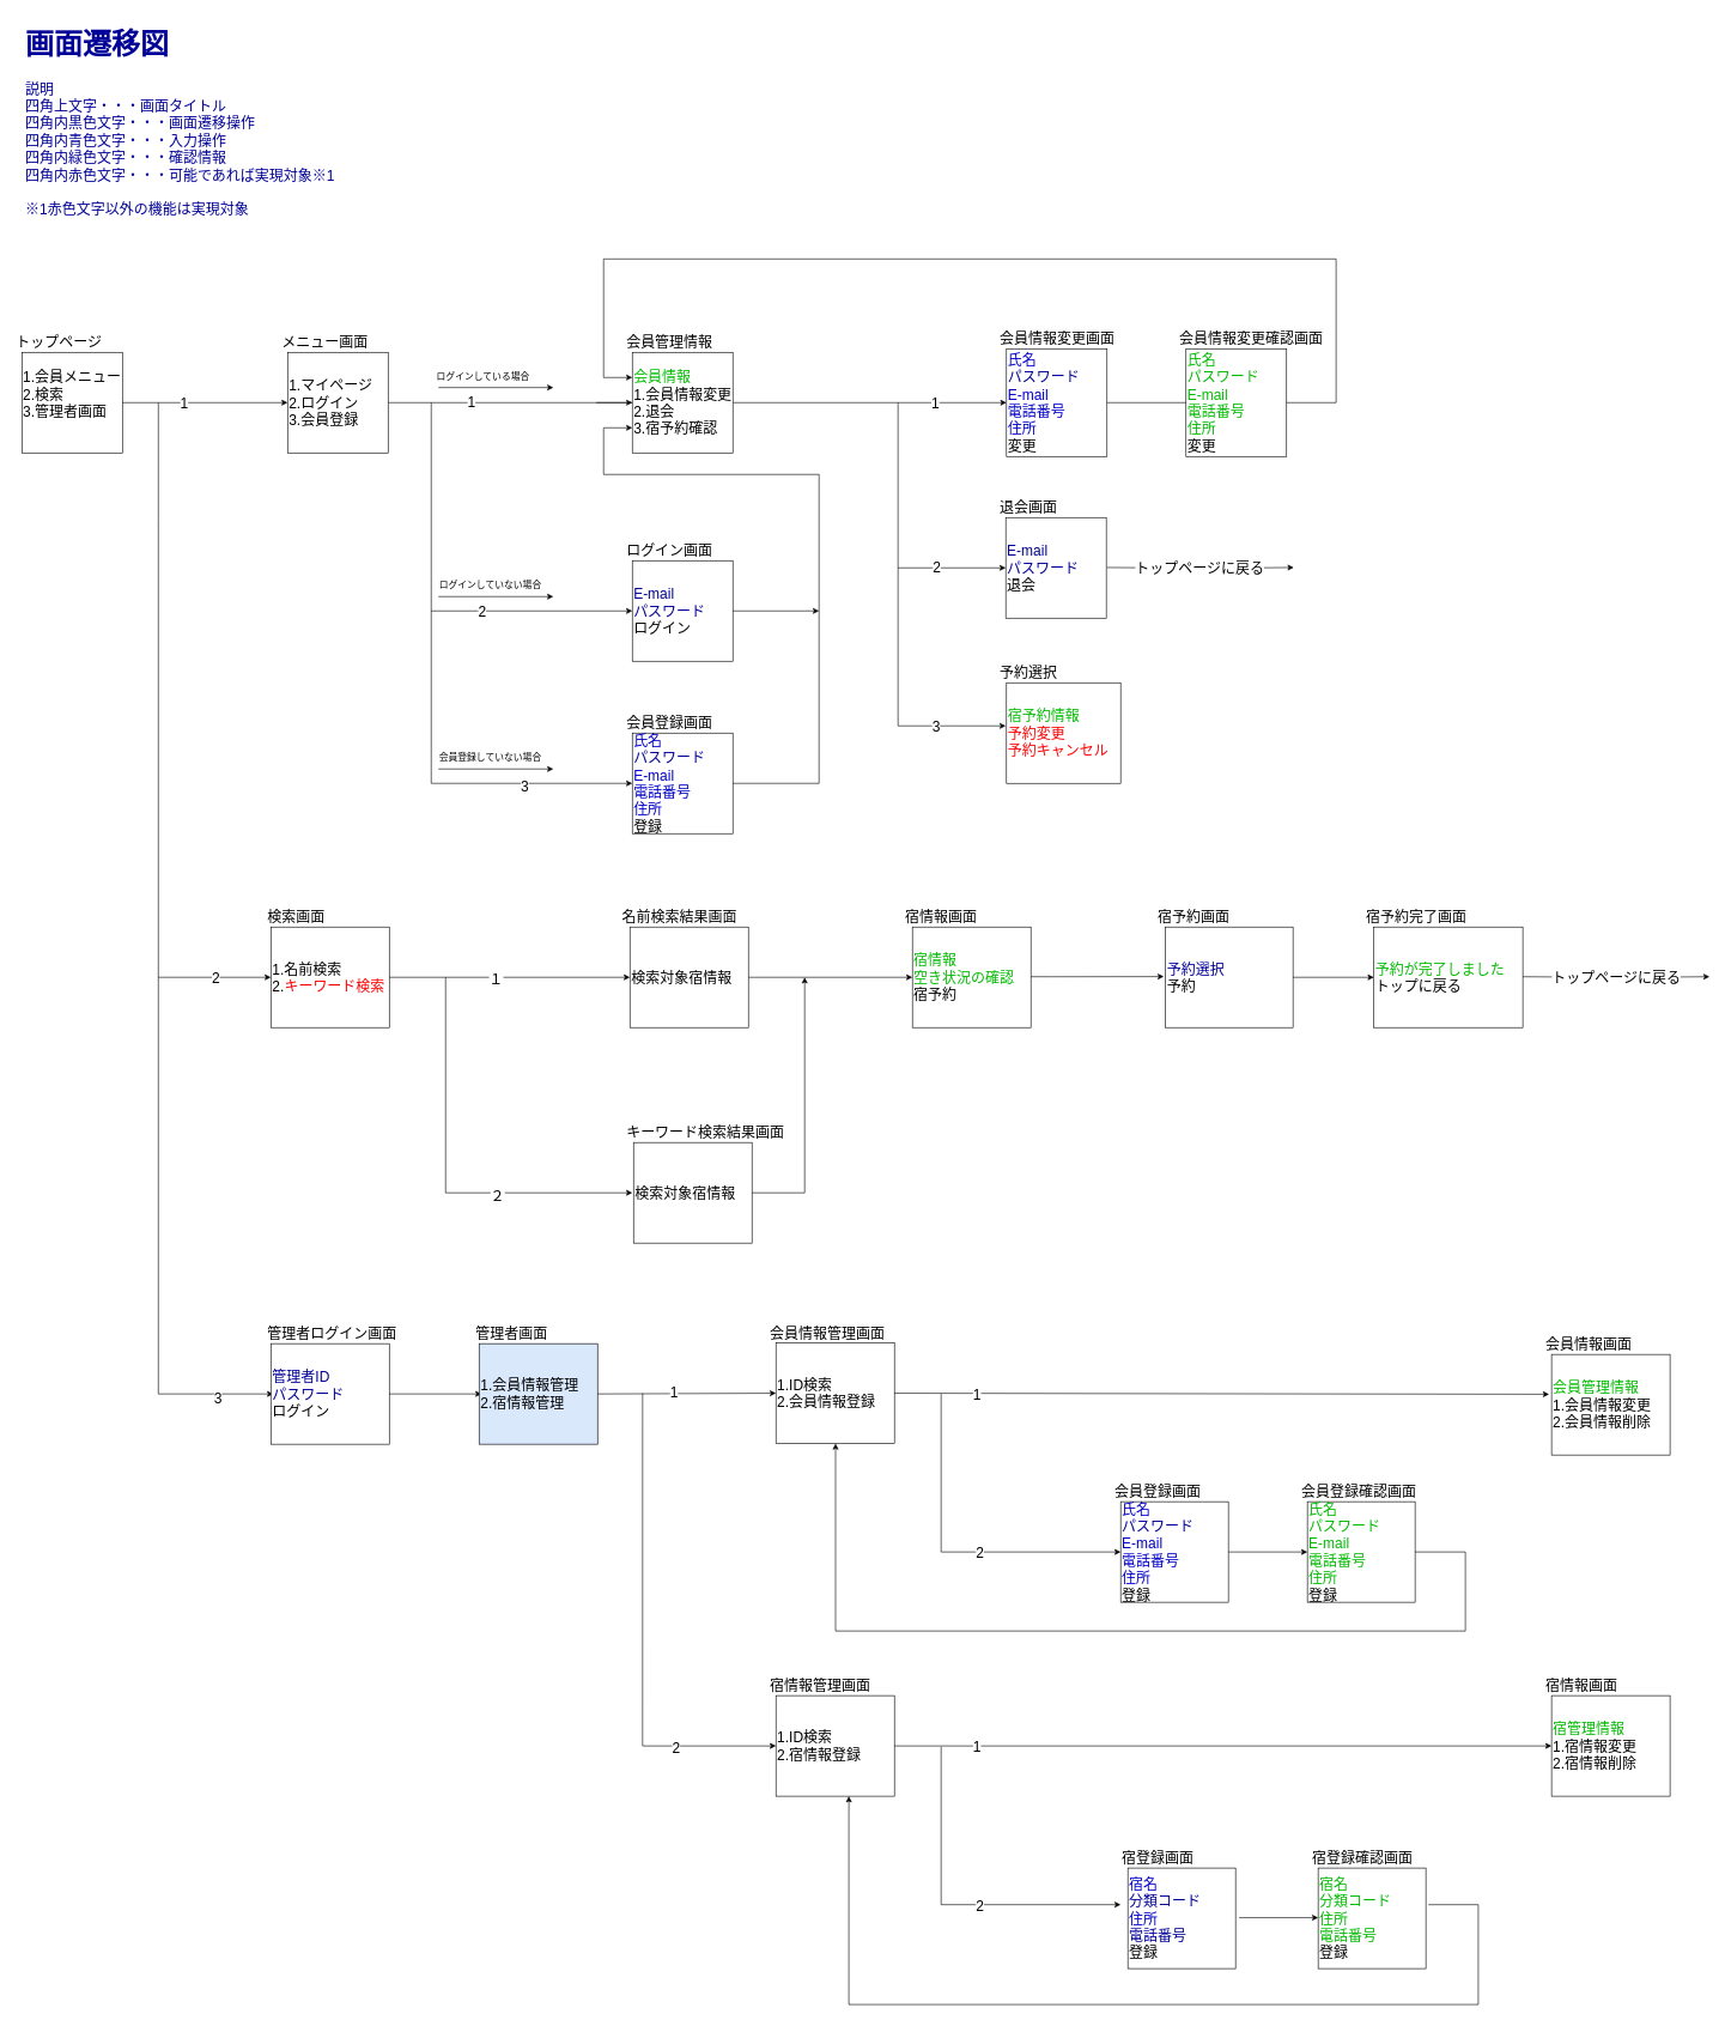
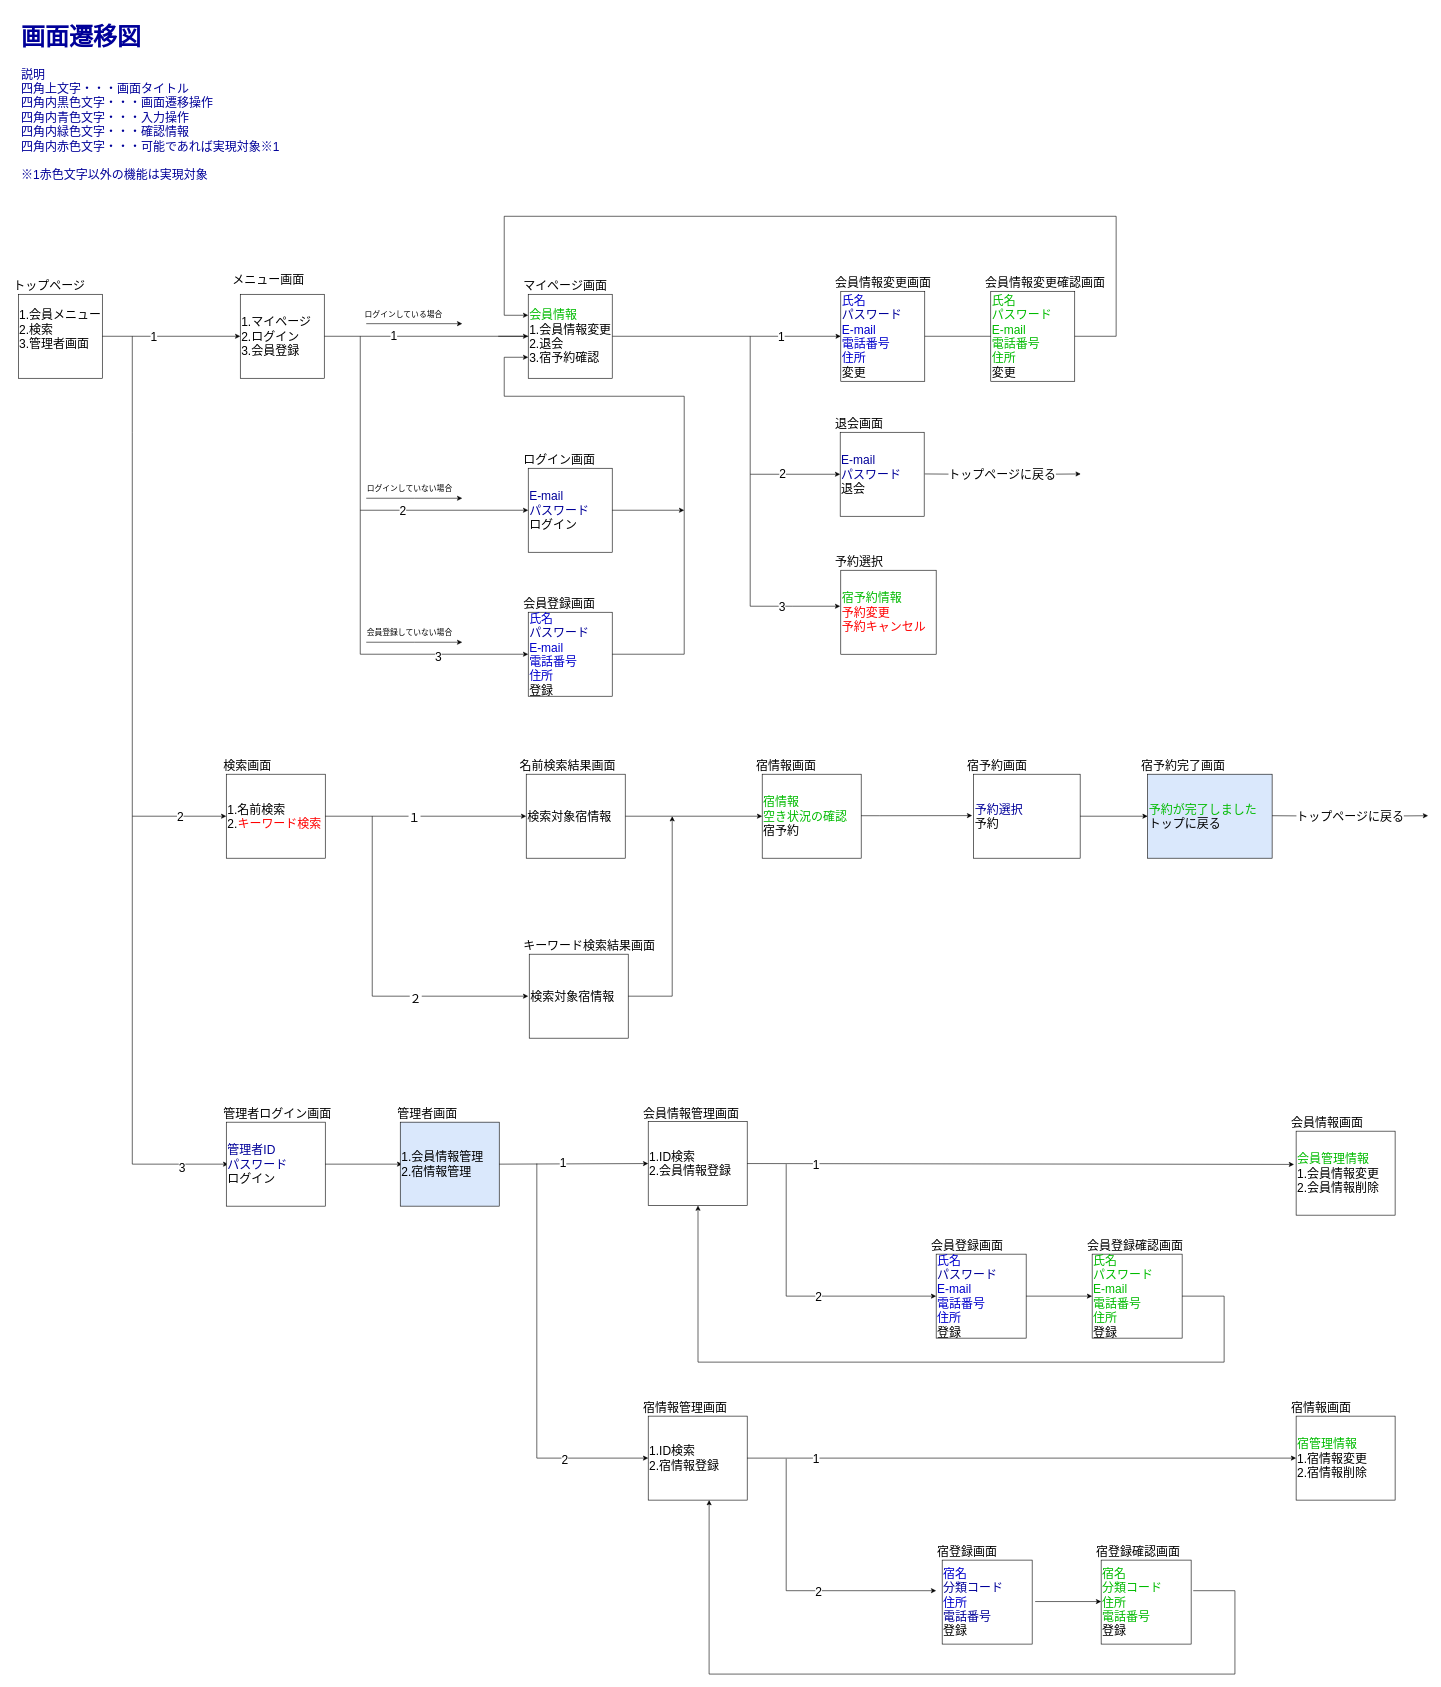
- <mxCell id="15" value="メニュー画面" style="text;html=1;strokeColor=none;fillColor=none;align=left;verticalAlign=middle;whiteSpace=wrap;rounded=0;fontSize=20;" vertex="1" parent="1"><mxGeometry x="390" y="460" width="130" height="30" as="geometry" /></mxCell>
+ <mxCell id="15" value="メニュー画面" style="text;html=1;strokeColor=none;fillColor=none;align=left;verticalAlign=middle;whiteSpace=wrap;rounded=0;fontSize=20;" vertex="1" parent="1"><mxGeometry x="385" y="450" width="130" height="30" as="geometry" /></mxCell>
- <mxCell id="18" value="会員管理情報" style="text;html=1;strokeColor=none;fillColor=none;align=left;verticalAlign=middle;whiteSpace=wrap;rounded=0;fontSize=20;" vertex="1" parent="1"><mxGeometry x="870" y="460" width="170" height="30" as="geometry" /></mxCell>
+ <mxCell id="18" value="マイページ画面" style="text;html=1;strokeColor=none;fillColor=none;align=left;verticalAlign=middle;whiteSpace=wrap;rounded=0;fontSize=20;" vertex="1" parent="1"><mxGeometry x="870" y="460" width="170" height="30" as="geometry" /></mxCell>
- <mxCell id="66" value="&lt;font color=&quot;#00bb00&quot;&gt;予約が完了しました&lt;/font&gt;&lt;br&gt;トップに戻る" style="rounded=0;whiteSpace=wrap;html=1;fontSize=20;align=left;" vertex="1" parent="1"><mxGeometry x="1912.5" y="1290" width="207.5" height="140" as="geometry" /></mxCell>
+ <mxCell id="66" value="&lt;font color=&quot;#00bb00&quot;&gt;予約が完了しました&lt;/font&gt;&lt;br&gt;トップに戻る" style="rounded=0;whiteSpace=wrap;html=1;fontSize=20;align=left;fillColor=#dae8fc;" vertex="1" parent="1"><mxGeometry x="1912.5" y="1290" width="207.5" height="140" as="geometry" /></mxCell>
